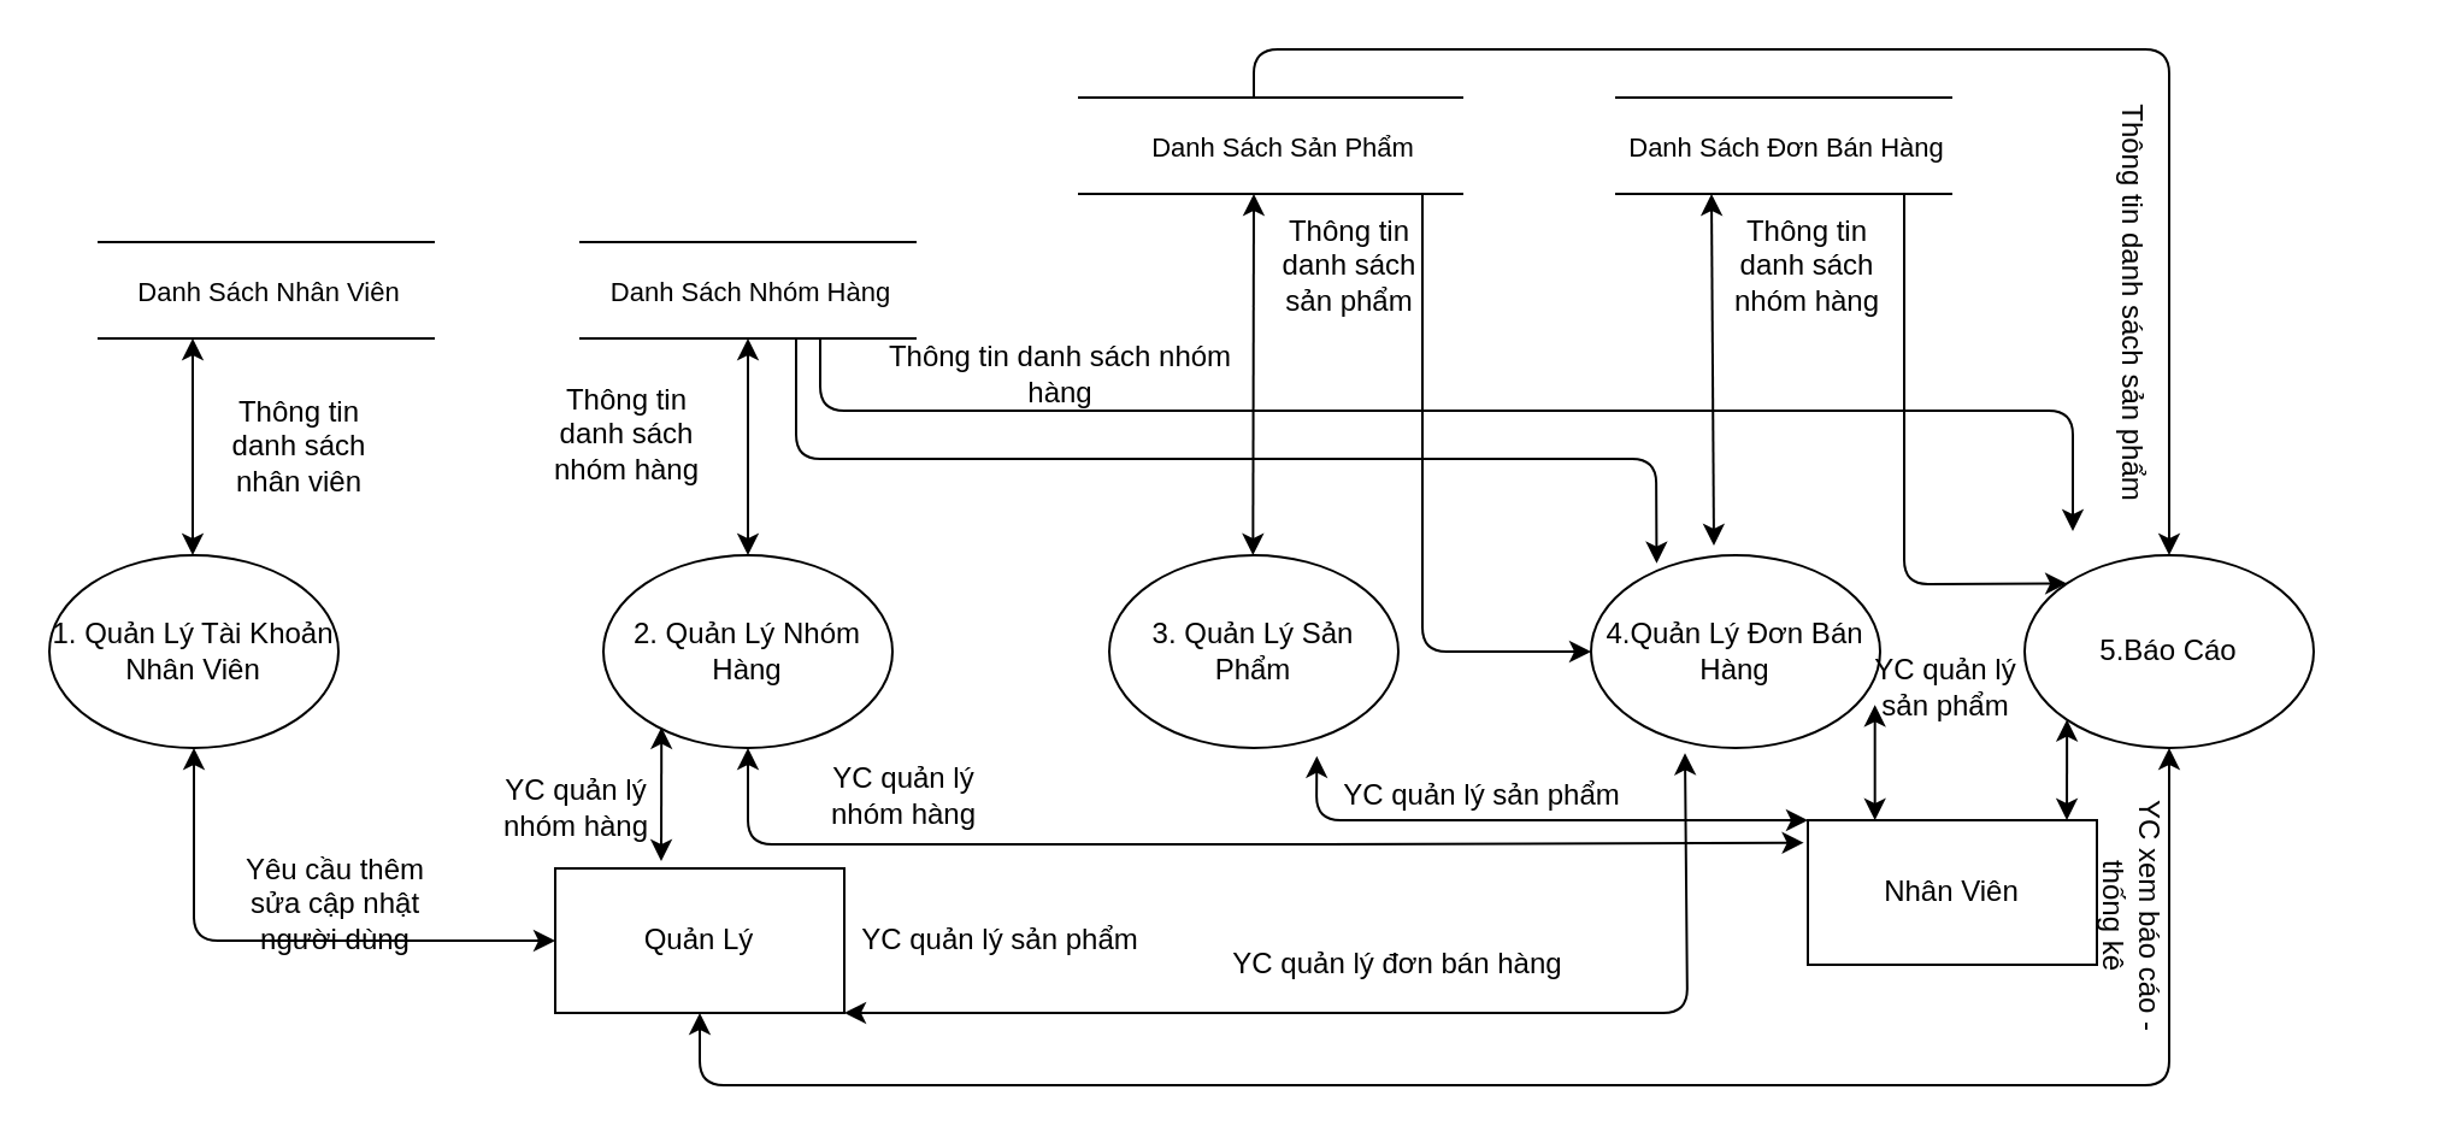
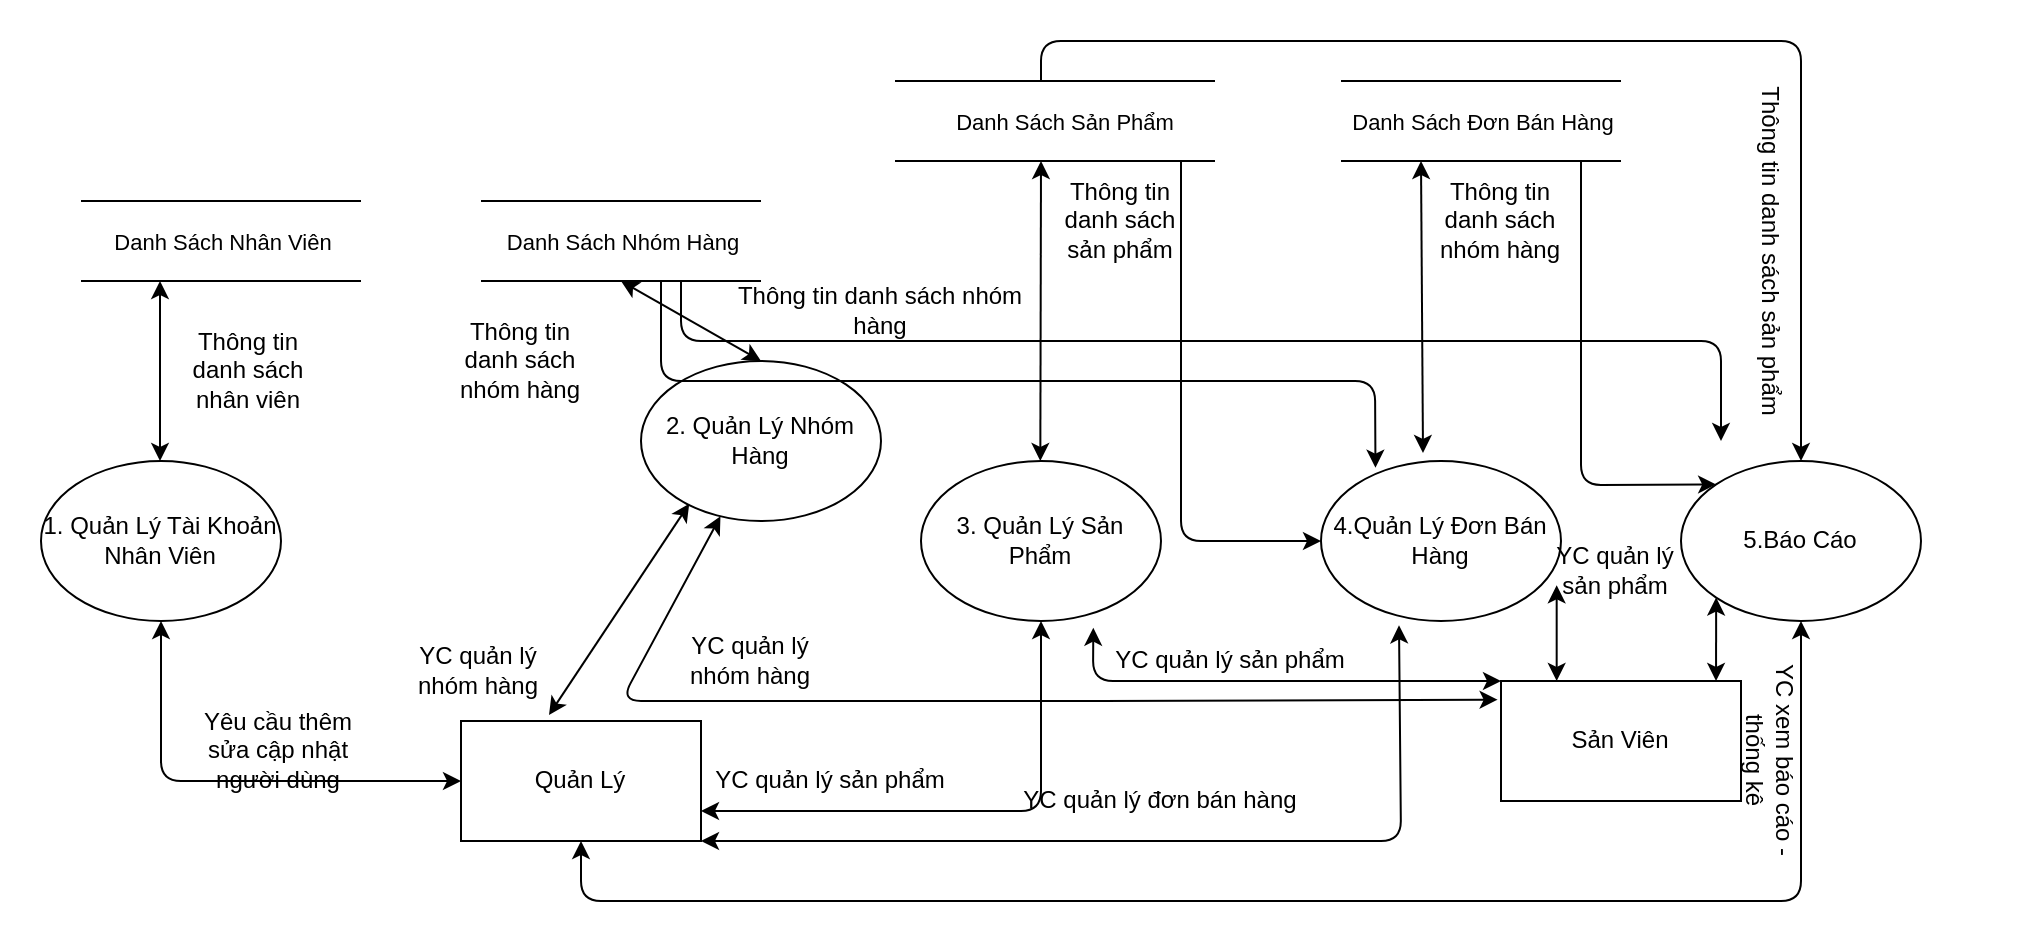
- <mxCell id="3" value="2. Quản Lý Nhóm Hàng" style="ellipse;whiteSpace=wrap;html=1;" parent="1" vertex="1"><mxGeometry x="250" y="230" width="120" height="80" as="geometry" /></mxCell>
+ <mxCell id="3" value="2. Quản Lý Nhóm Hàng" style="ellipse;whiteSpace=wrap;html=1;" parent="1" vertex="1"><mxGeometry x="320" y="180" width="120" height="80" as="geometry" /></mxCell>
- <mxCell id="19" value="Nhân Viên" style="rounded=0;whiteSpace=wrap;html=1;" parent="1" vertex="1"><mxGeometry x="750" y="340" width="120" height="60" as="geometry" /></mxCell>
+ <mxCell id="19" value="Sản Viên" style="rounded=0;whiteSpace=wrap;html=1;" parent="1" vertex="1"><mxGeometry x="750" y="340" width="120" height="60" as="geometry" /></mxCell>
+ <mxCell id="33" value="" style="endArrow=classic;startArrow=classic;html=1;entryX=0.5;entryY=1;entryDx=0;entryDy=0;exitX=1;exitY=0.75;exitDx=0;exitDy=0;" parent="1" source="18" target="4" edge="1"><mxGeometry width="50" height="50" relative="1" as="geometry"><mxPoint x="410" y="390" as="sourcePoint" /><mxPoint x="460" y="340" as="targetPoint" /><Array as="points"><mxPoint x="520" y="405" /></Array></mxGeometry></mxCell>
